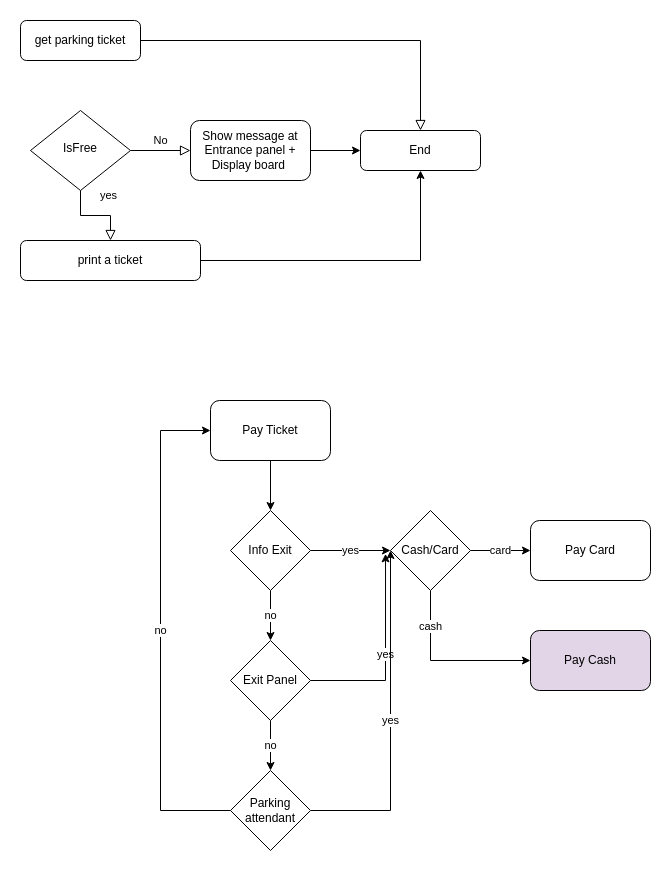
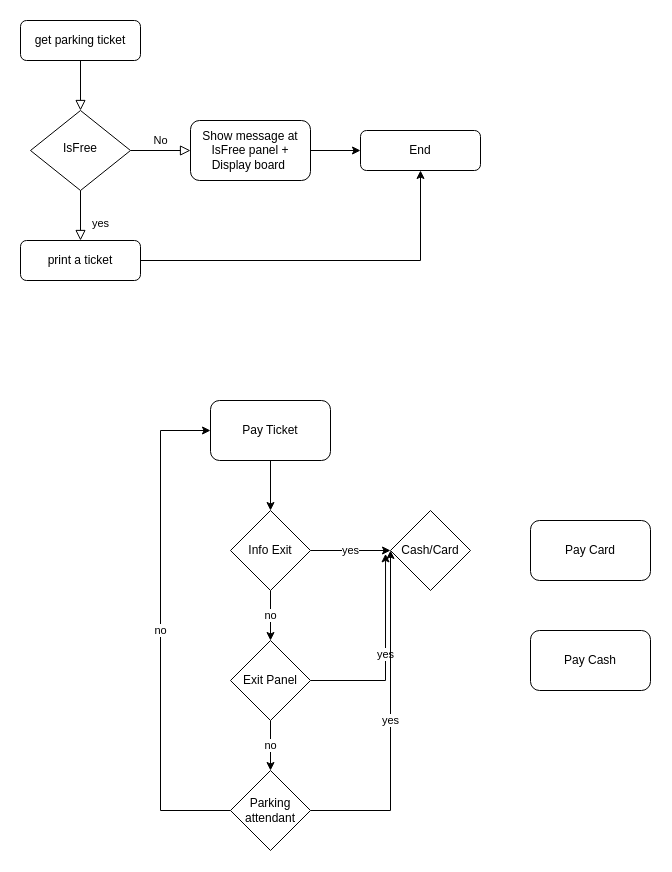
- <mxCell id="2" value="" style="rounded=0;html=1;jettySize=auto;orthogonalLoop=1;fontSize=11;endArrow=block;endFill=0;endSize=8;strokeWidth=1;shadow=0;labelBackgroundColor=none;edgeStyle=orthogonalEdgeStyle;" parent="1" source="3" target="6" edge="1"><mxGeometry relative="1" as="geometry" /></mxCell>
+ <mxCell id="2" value="" style="rounded=0;html=1;jettySize=auto;orthogonalLoop=1;fontSize=11;endArrow=block;endFill=0;endSize=8;strokeWidth=1;shadow=0;labelBackgroundColor=none;edgeStyle=orthogonalEdgeStyle;" parent="1" source="3" target="5" edge="1"><mxGeometry relative="1" as="geometry" /></mxCell>
- <mxCell id="11" value="Show message at Entrance panel + Display board&amp;nbsp;" style="rounded=1;whiteSpace=wrap;html=1;" vertex="1" parent="1"><mxGeometry x="190" y="120" width="120" height="60" as="geometry" /></mxCell>
+ <mxCell id="11" value="Show message at IsFree panel + Display board&amp;nbsp;" style="rounded=1;whiteSpace=wrap;html=1;" vertex="1" parent="1"><mxGeometry x="190" y="120" width="120" height="60" as="geometry" /></mxCell>
- <mxCell id="9" value="print a ticket" style="rounded=1;whiteSpace=wrap;html=1;fontSize=12;glass=0;strokeWidth=1;shadow=0;" parent="1" vertex="1"><mxGeometry x="20" y="240" width="180" height="40" as="geometry" /></mxCell>
+ <mxCell id="9" value="print a ticket" style="rounded=1;whiteSpace=wrap;html=1;fontSize=12;glass=0;strokeWidth=1;shadow=0;" parent="1" vertex="1"><mxGeometry x="20" y="240" width="120" height="40" as="geometry" /></mxCell>
- <mxCell id="24" value="card" style="edgeStyle=orthogonalEdgeStyle;rounded=0;orthogonalLoop=1;jettySize=auto;html=1;entryX=0;entryY=0.5;entryDx=0;entryDy=0;" edge="1" parent="1" source="25" target="27"><mxGeometry relative="1" as="geometry"><mxPoint x="490" y="550" as="targetPoint" /></mxGeometry></mxCell>
- <mxCell id="23" value="cash" style="edgeStyle=orthogonalEdgeStyle;rounded=0;orthogonalLoop=1;jettySize=auto;html=1;entryX=0;entryY=0.5;entryDx=0;entryDy=0;" edge="1" parent="1" source="25" target="26"><mxGeometry x="-0.579" relative="1" as="geometry"><mxPoint x="400" y="640" as="targetPoint" /><Array as="points"><mxPoint x="430" y="660" /></Array><mxPoint as="offset" /></mxGeometry></mxCell>
- <mxCell id="26" value="Pay Cash" style="rounded=1;whiteSpace=wrap;html=1;fillColor=#e1d5e7;" vertex="1" parent="1"><mxGeometry x="530" y="630" width="120" height="60" as="geometry" /></mxCell>
+ <mxCell id="26" value="Pay Cash" style="rounded=1;whiteSpace=wrap;html=1;" vertex="1" parent="1"><mxGeometry x="530" y="630" width="120" height="60" as="geometry" /></mxCell>
